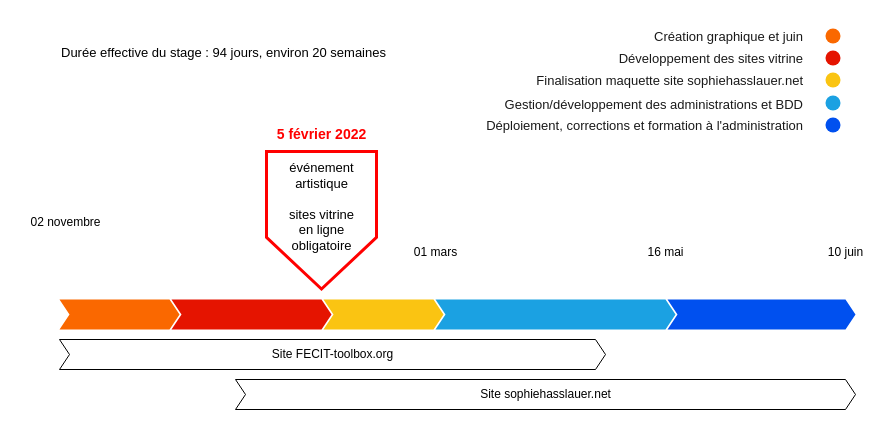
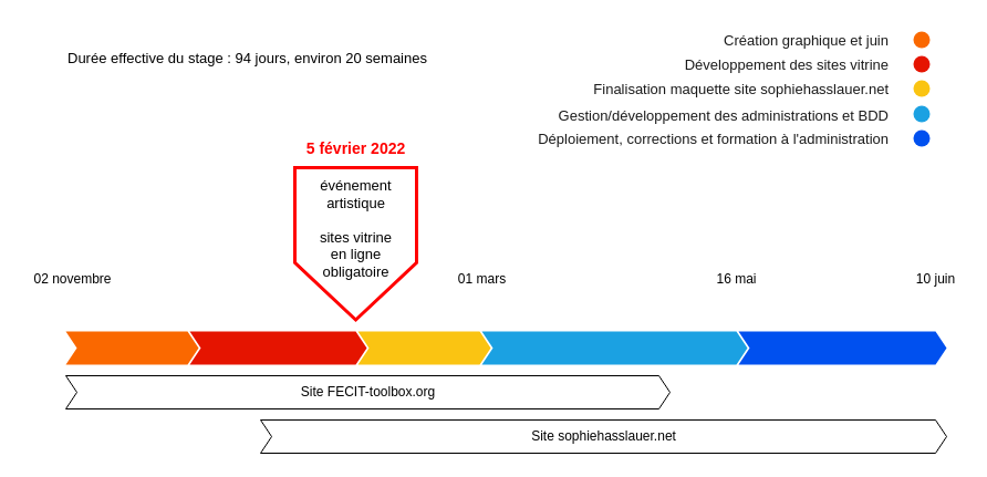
- <mxCell id="23" value="02 novembre" style="text;html=1;align=center;verticalAlign=middle;resizable=0;points=[];autosize=1;strokeColor=none;fillColor=none;" vertex="1" parent="1"><mxGeometry x="20" y="212" width="90" height="20" as="geometry" /></mxCell>
+ <mxCell id="23" value="02 novembre" style="text;html=1;align=center;verticalAlign=middle;resizable=0;points=[];autosize=1;strokeColor=none;fillColor=none;" vertex="1" parent="1"><mxGeometry x="20" y="242" width="90" height="20" as="geometry" /></mxCell>
